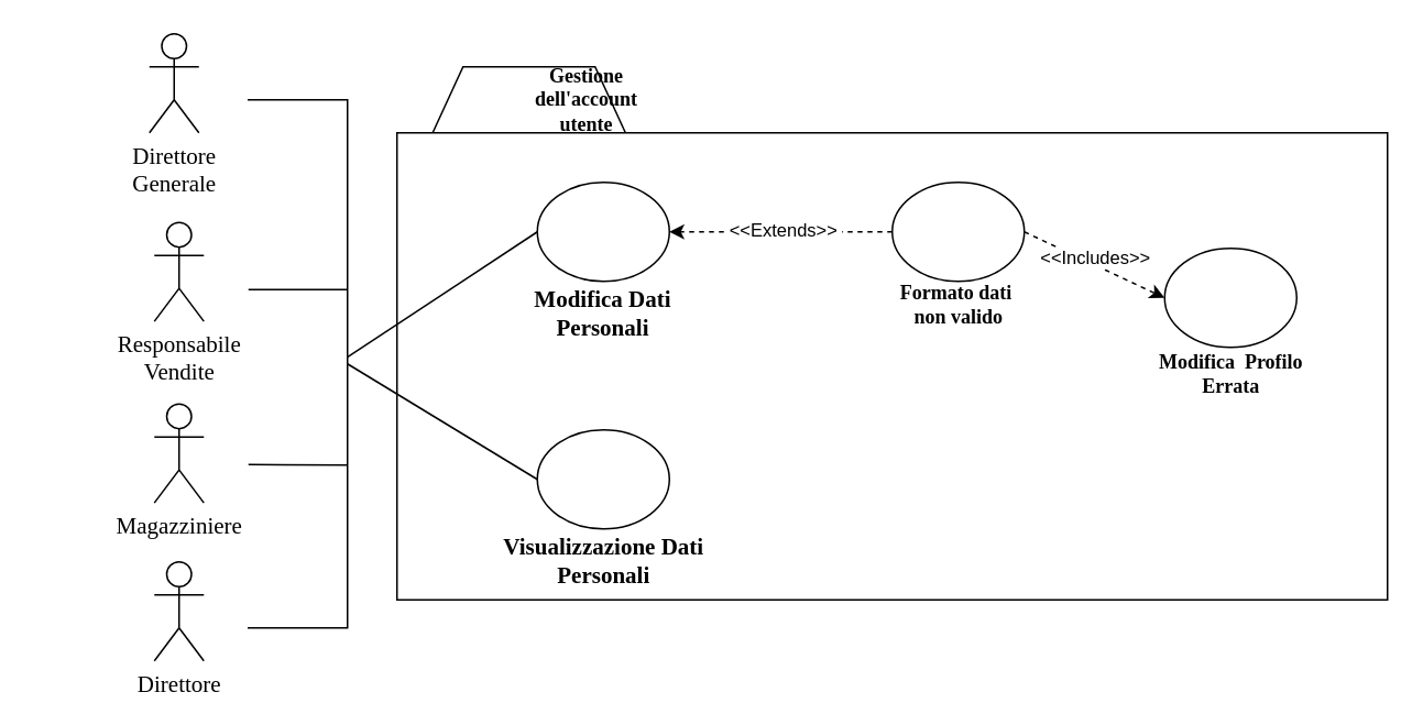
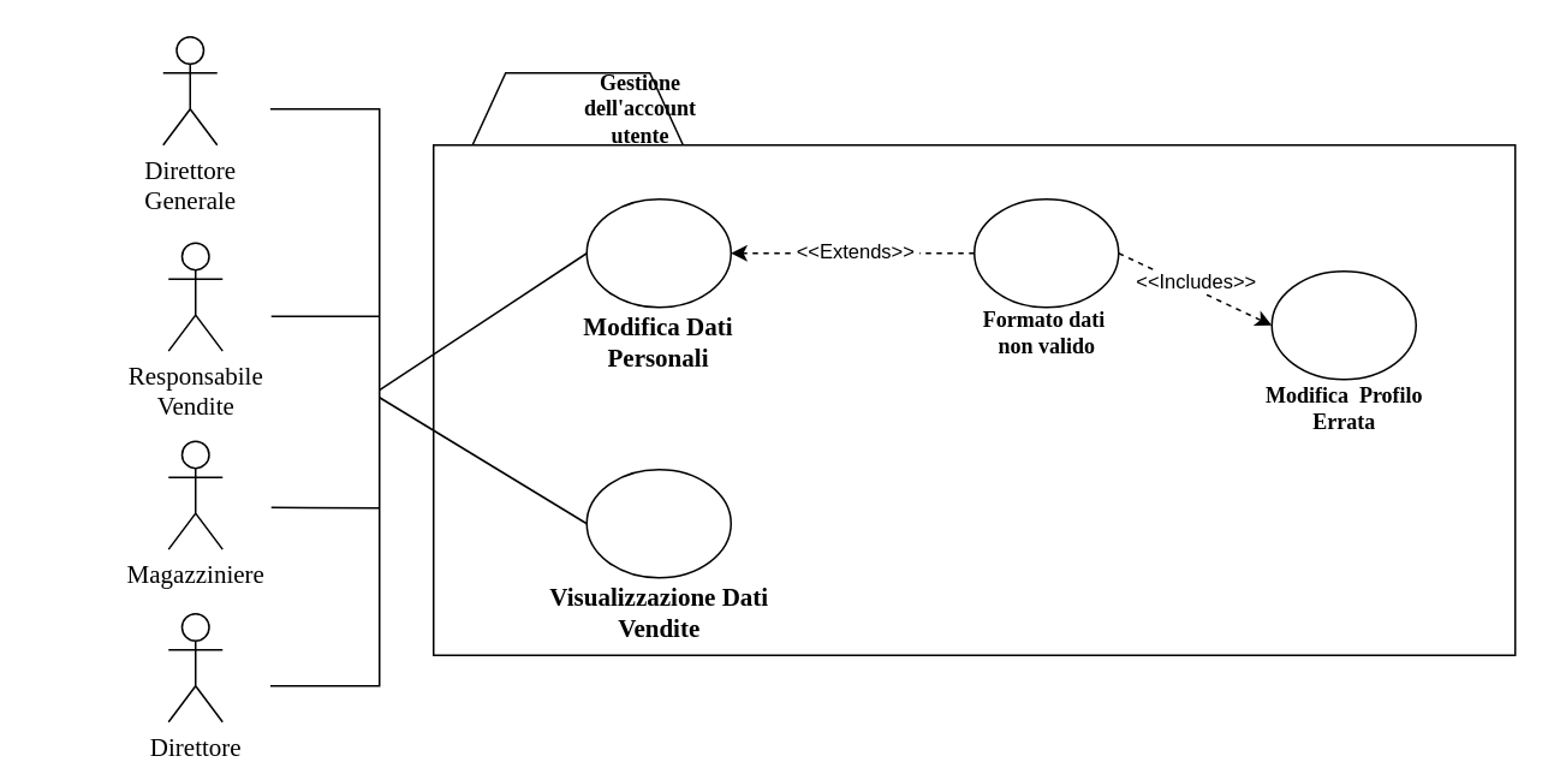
- <mxCell id="11" value="&lt;div&gt;&lt;font style=&quot;font-size: 14px&quot; face=&quot;Times New Roman&quot;&gt;&lt;b&gt;Visualizzazione Dati&lt;/b&gt;&lt;/font&gt;&lt;/div&gt;&lt;div&gt;&lt;font style=&quot;font-size: 12px&quot; face=&quot;Times New Roman&quot;&gt;&lt;font style=&quot;font-size: 14px&quot;&gt;&lt;b&gt;Personali&lt;/b&gt;&lt;/font&gt;&lt;br&gt;&lt;/font&gt;&lt;/div&gt;" style="text;html=1;strokeColor=none;fillColor=none;align=center;verticalAlign=middle;whiteSpace=wrap;rounded=0;" parent="1" vertex="1"><mxGeometry x="292.5" y="330" width="145" height="20" as="geometry" /></mxCell>
+ <mxCell id="11" value="&lt;div&gt;&lt;font style=&quot;font-size: 14px&quot; face=&quot;Times New Roman&quot;&gt;&lt;b&gt;Visualizzazione Dati&lt;/b&gt;&lt;/font&gt;&lt;/div&gt;&lt;div&gt;&lt;font style=&quot;font-size: 12px&quot; face=&quot;Times New Roman&quot;&gt;&lt;font style=&quot;font-size: 14px&quot;&gt;&lt;b&gt;Vendite&lt;/b&gt;&lt;/font&gt;&lt;br&gt;&lt;/font&gt;&lt;/div&gt;" style="text;html=1;strokeColor=none;fillColor=none;align=center;verticalAlign=middle;whiteSpace=wrap;rounded=0;" parent="1" vertex="1"><mxGeometry x="292.5" y="330" width="145" height="20" as="geometry" /></mxCell>
